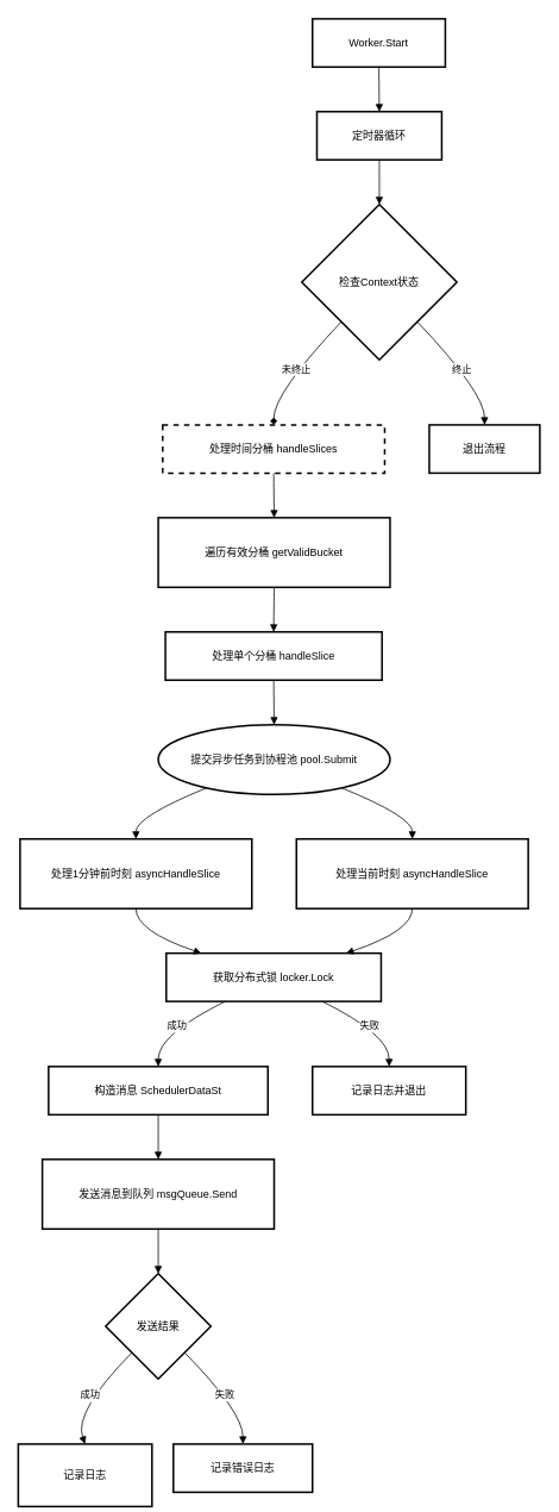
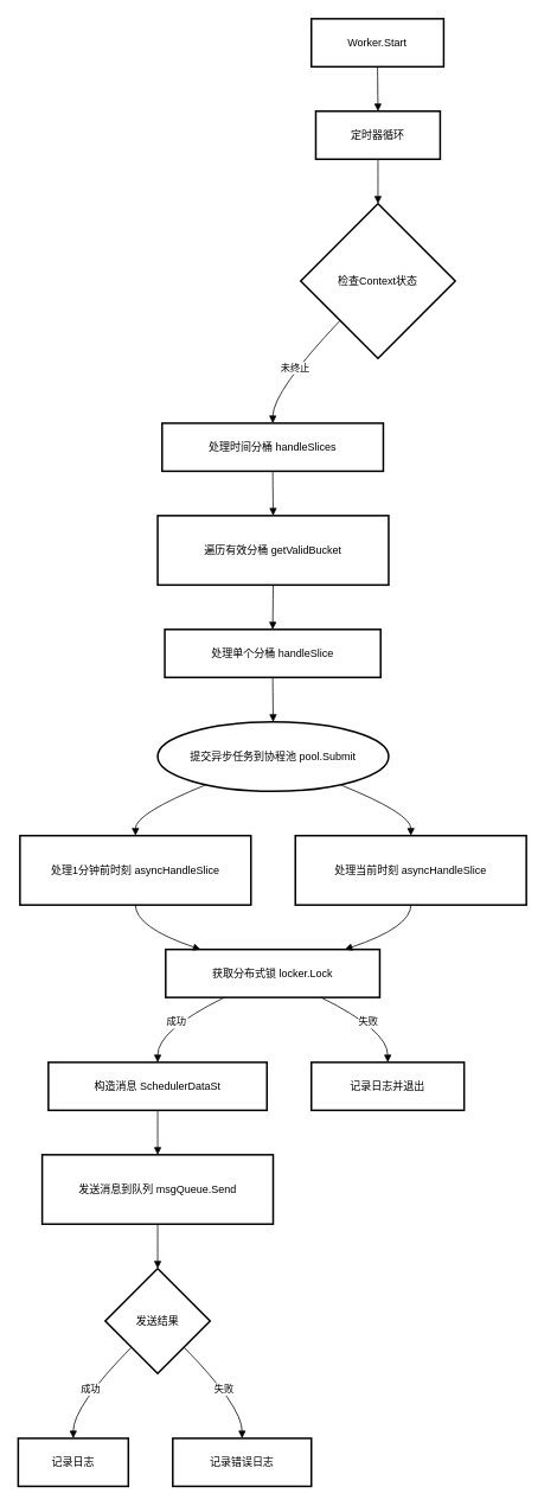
- <mxCell id="22" value="终止" style="curved=1;startArrow=none;endArrow=block;exitX=0.98;exitY=1;entryX=0.5;entryY=0.01;rounded=0;" parent="1" source="4" target="6" edge="1"><mxGeometry relative="1" as="geometry"><Array as="points"><mxPoint x="543" y="439" /></Array></mxGeometry></mxCell>
- <mxCell id="21" value="未终止" style="curved=1;startArrow=none;endArrow=diamond;exitX=0.02;exitY=1;entryX=0.5;entryY=0.01;rounded=0;" parent="1" source="4" target="5" edge="1"><mxGeometry relative="1" as="geometry"><Array as="points"><mxPoint x="307" y="439" /></Array></mxGeometry></mxCell>
+ <mxCell id="21" value="未终止" style="curved=1;startArrow=none;endArrow=block;exitX=0.02;exitY=1;entryX=0.5;entryY=0.01;rounded=0;" parent="1" source="4" target="5" edge="1"><mxGeometry relative="1" as="geometry"><Array as="points"><mxPoint x="307" y="439" /></Array></mxGeometry></mxCell>
- <mxCell id="5" value="处理时间分桶 handleSlices" style="whiteSpace=wrap;strokeWidth=2;dashed=1;" parent="1" vertex="1"><mxGeometry x="182" y="475" width="249" height="54" as="geometry" /></mxCell>
+ <mxCell id="5" value="处理时间分桶 handleSlices" style="whiteSpace=wrap;strokeWidth=2;" parent="1" vertex="1"><mxGeometry x="182" y="475" width="249" height="54" as="geometry" /></mxCell>
- <mxCell id="6" value="退出流程" style="whiteSpace=wrap;strokeWidth=2;" parent="1" vertex="1"><mxGeometry x="481" y="475" width="124" height="54" as="geometry" /></mxCell>
- <mxCell id="17" value="记录日志" style="whiteSpace=wrap;strokeWidth=2;" parent="1" vertex="1"><mxGeometry x="20" y="1617" width="150" height="70" as="geometry" /></mxCell>
+ <mxCell id="17" value="记录日志" style="whiteSpace=wrap;strokeWidth=2;" parent="1" vertex="1"><mxGeometry x="20" y="1617" width="124" height="54" as="geometry" /></mxCell>
